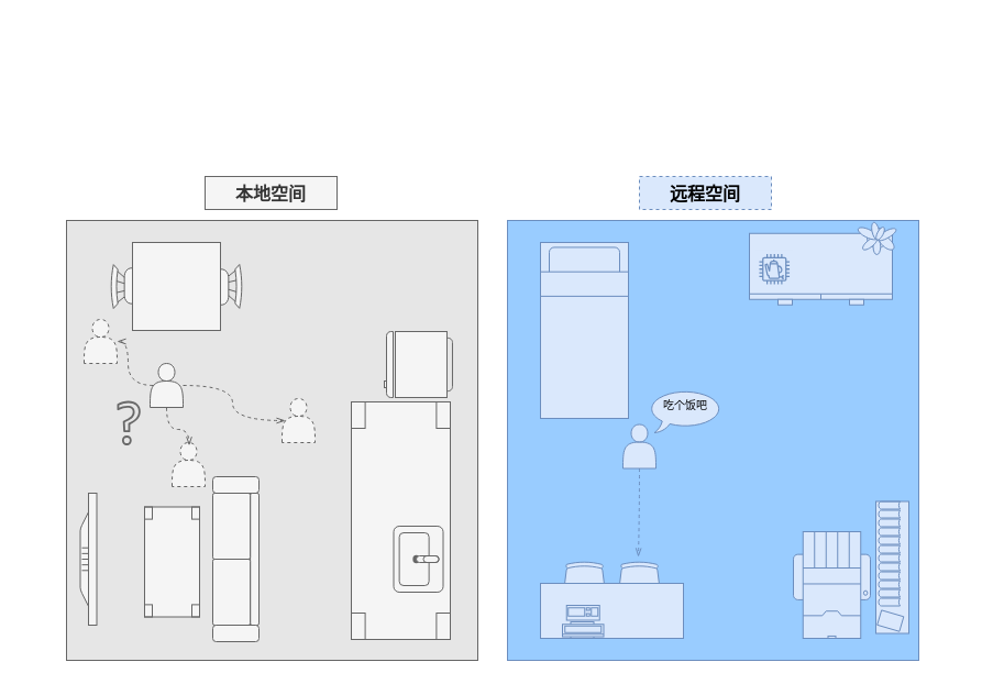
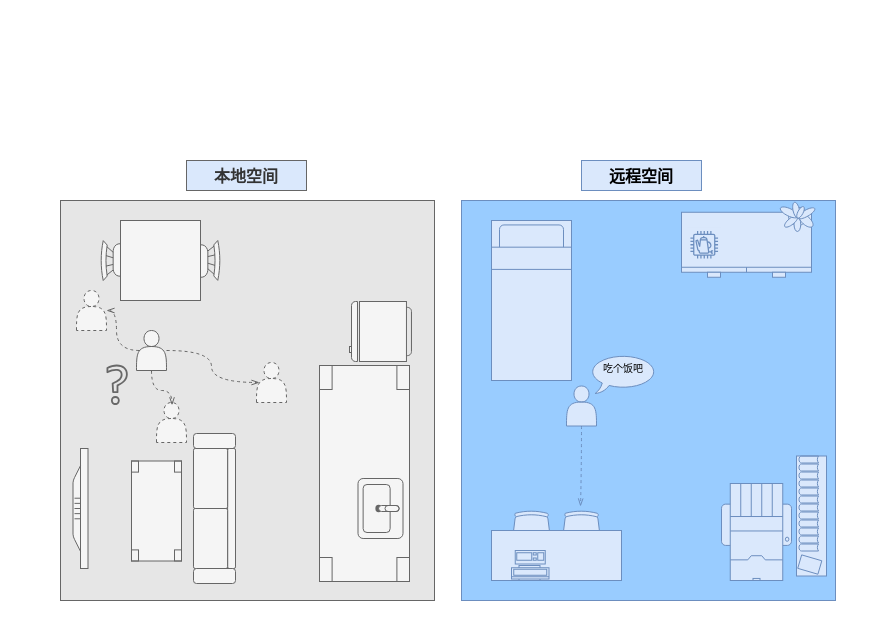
- <mxCell id="19" value="&lt;font style=&quot;font-size: 16px;&quot;&gt;&lt;b&gt;本地空间&lt;/b&gt;&lt;/font&gt;" style="rounded=0;whiteSpace=wrap;html=1;pointerEvents=0;strokeColor=#666666;align=center;verticalAlign=top;fontFamily=Helvetica;fontSize=12;fontColor=#333333;fillColor=#f5f5f5;" vertex="1" parent="15"><mxGeometry x="100" y="140" width="120" height="30" as="geometry" /></mxCell>
+ <mxCell id="19" value="&lt;font style=&quot;font-size: 16px;&quot;&gt;&lt;b&gt;本地空间&lt;/b&gt;&lt;/font&gt;" style="rounded=0;whiteSpace=wrap;html=1;pointerEvents=0;strokeColor=#666666;align=center;verticalAlign=top;fontFamily=Helvetica;fontSize=12;fontColor=#333333;fillColor=#dae8fc;" vertex="1" parent="15"><mxGeometry x="100" y="140" width="120" height="30" as="geometry" /></mxCell>
- <mxCell id="28" value="&lt;font style=&quot;font-size: 16px;&quot;&gt;&lt;b&gt;远程空间&lt;/b&gt;&lt;/font&gt;" style="rounded=0;whiteSpace=wrap;html=1;pointerEvents=0;strokeColor=#6c8ebf;align=center;verticalAlign=top;fontFamily=Helvetica;fontSize=12;fillColor=#dae8fc;dashed=1;" vertex="1" parent="1"><mxGeometry x="581" y="160" width="120" height="30" as="geometry" /></mxCell>
+ <mxCell id="28" value="&lt;font style=&quot;font-size: 16px;&quot;&gt;&lt;b&gt;远程空间&lt;/b&gt;&lt;/font&gt;" style="rounded=0;whiteSpace=wrap;html=1;pointerEvents=0;strokeColor=#6c8ebf;align=center;verticalAlign=top;fontFamily=Helvetica;fontSize=12;fillColor=#dae8fc;" vertex="1" parent="1"><mxGeometry x="581" y="160" width="120" height="30" as="geometry" /></mxCell>
